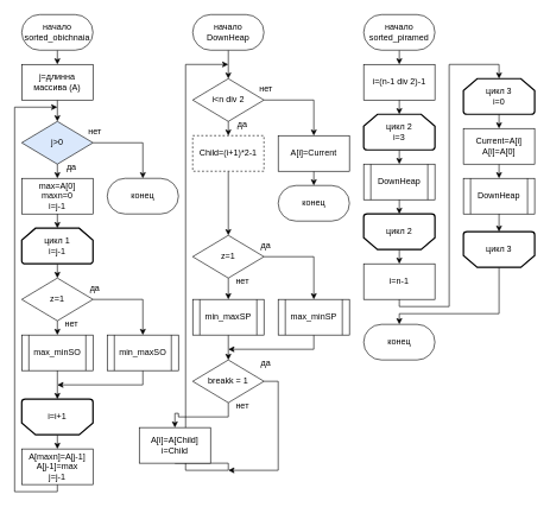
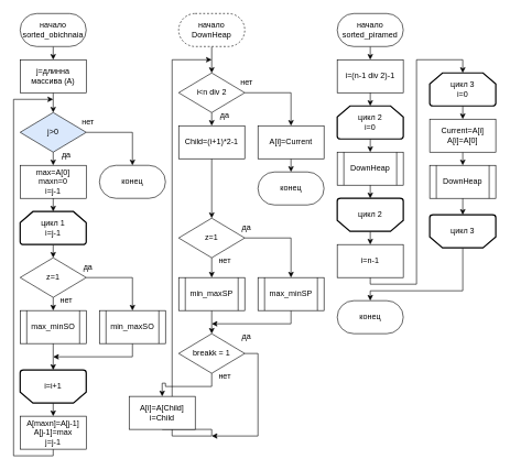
- <mxCell id="31" value="начало&lt;br&gt;DownHeap" style="rounded=1;whiteSpace=wrap;html=1;arcSize=50;" vertex="1" parent="1"><mxGeometry x="270" y="20" width="100" height="50" as="geometry" /></mxCell>
+ <mxCell id="31" value="начало&lt;br&gt;DownHeap" style="rounded=1;whiteSpace=wrap;html=1;arcSize=50;dashed=1;" vertex="1" parent="1"><mxGeometry x="270" y="20" width="100" height="50" as="geometry" /></mxCell>
- <mxCell id="61" value="цикл 2&lt;br&gt;i=3" style="strokeWidth=2;html=1;shape=mxgraph.flowchart.loop_limit;whiteSpace=wrap;" vertex="1" parent="1"><mxGeometry x="510" y="160" width="100" height="50" as="geometry" /></mxCell>
+ <mxCell id="61" value="цикл 2&lt;br&gt;i=0" style="strokeWidth=2;html=1;shape=mxgraph.flowchart.loop_limit;whiteSpace=wrap;" vertex="1" parent="1"><mxGeometry x="510" y="160" width="100" height="50" as="geometry" /></mxCell>
- <mxCell id="38" value="Child=(i+1)*2-1" style="rounded=0;whiteSpace=wrap;html=1;dashed=1;" vertex="1" parent="1"><mxGeometry x="270" y="190" width="100" height="50" as="geometry" /></mxCell>
+ <mxCell id="38" value="Child=(i+1)*2-1" style="rounded=0;whiteSpace=wrap;html=1;" vertex="1" parent="1"><mxGeometry x="270" y="190" width="100" height="50" as="geometry" /></mxCell>
